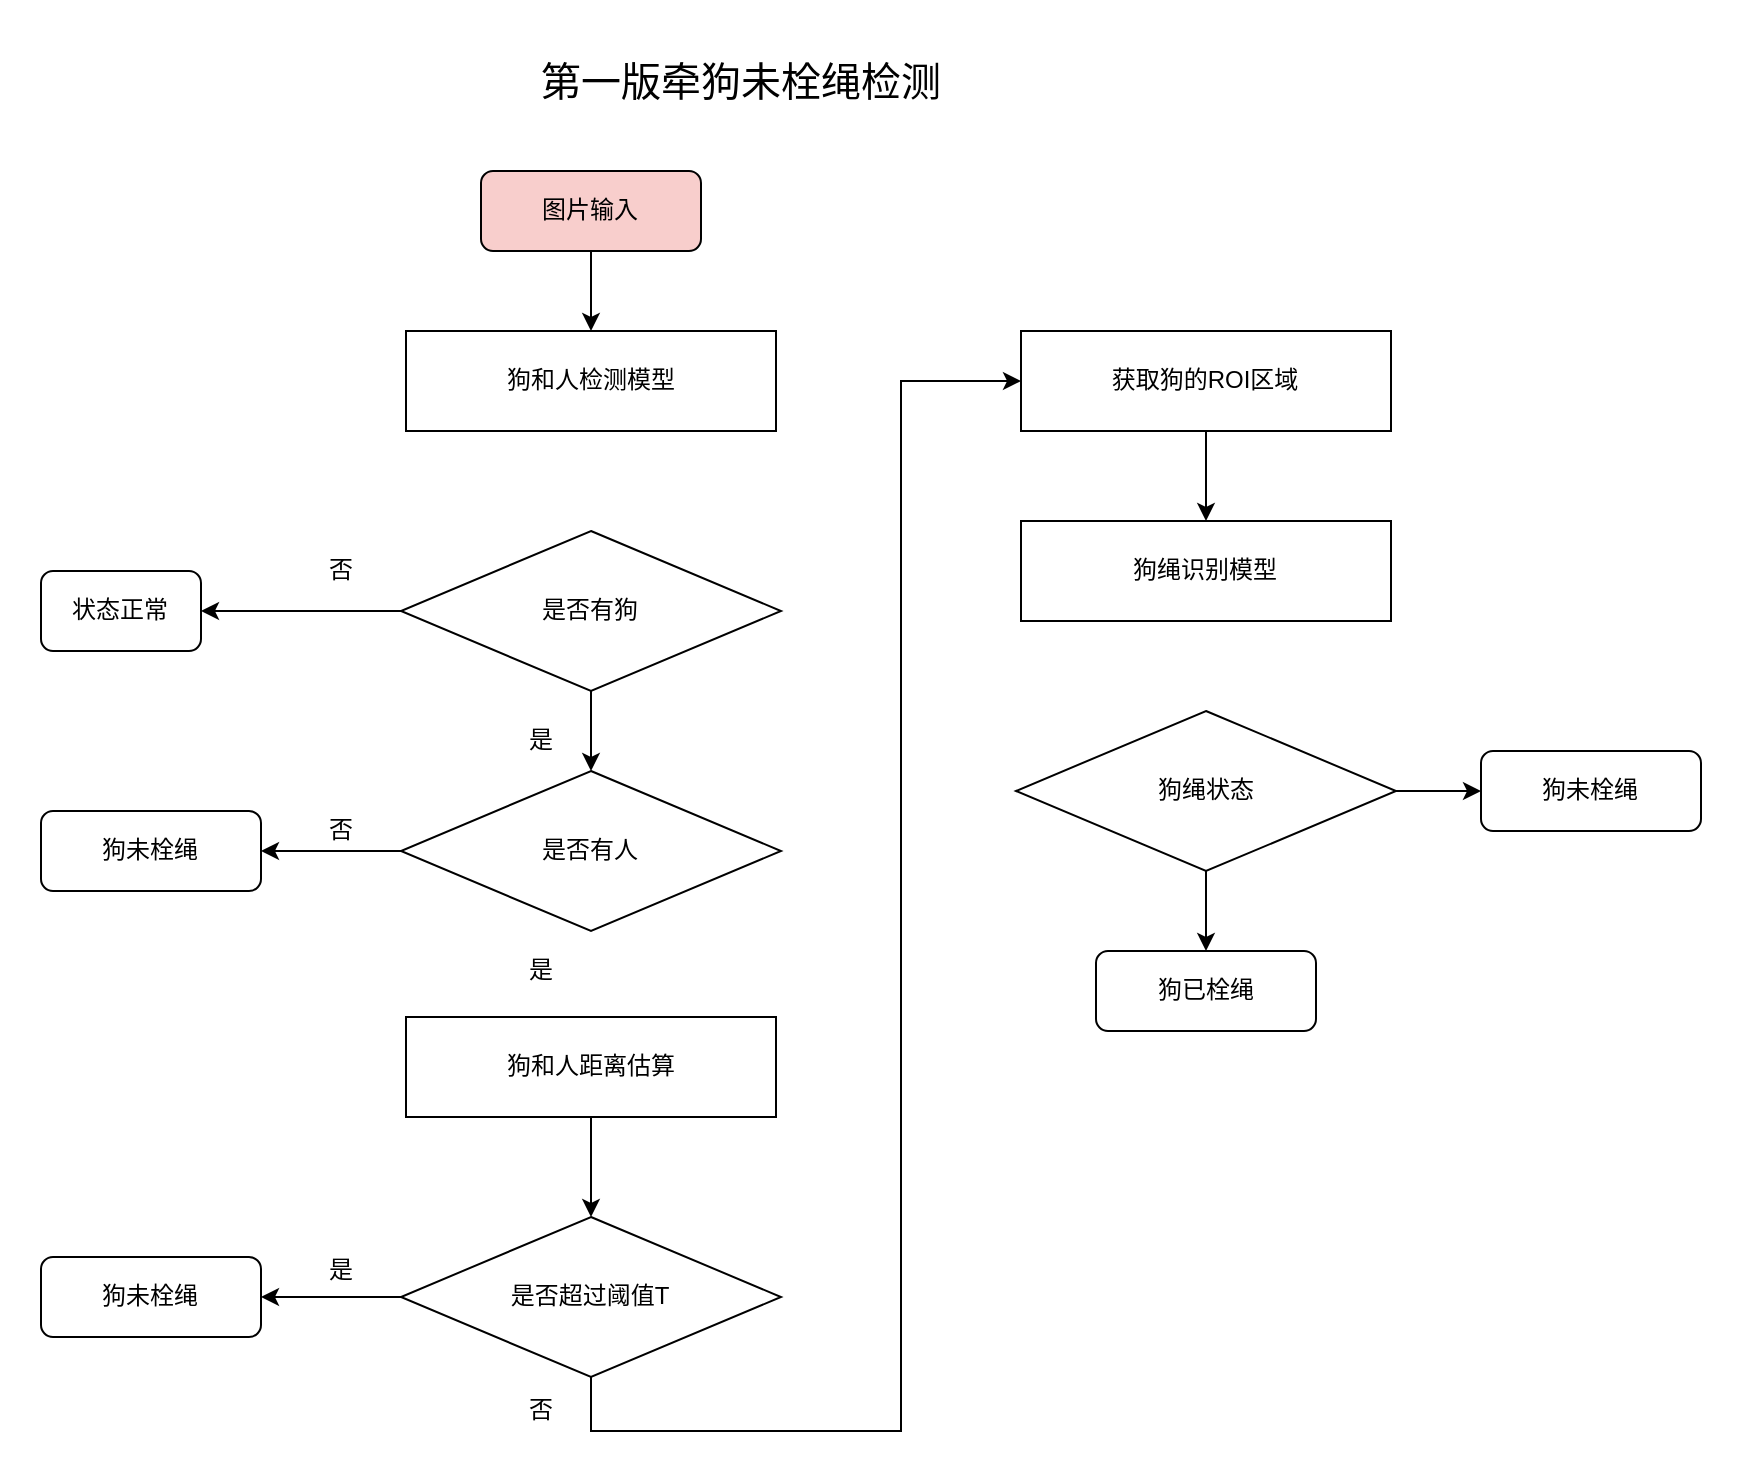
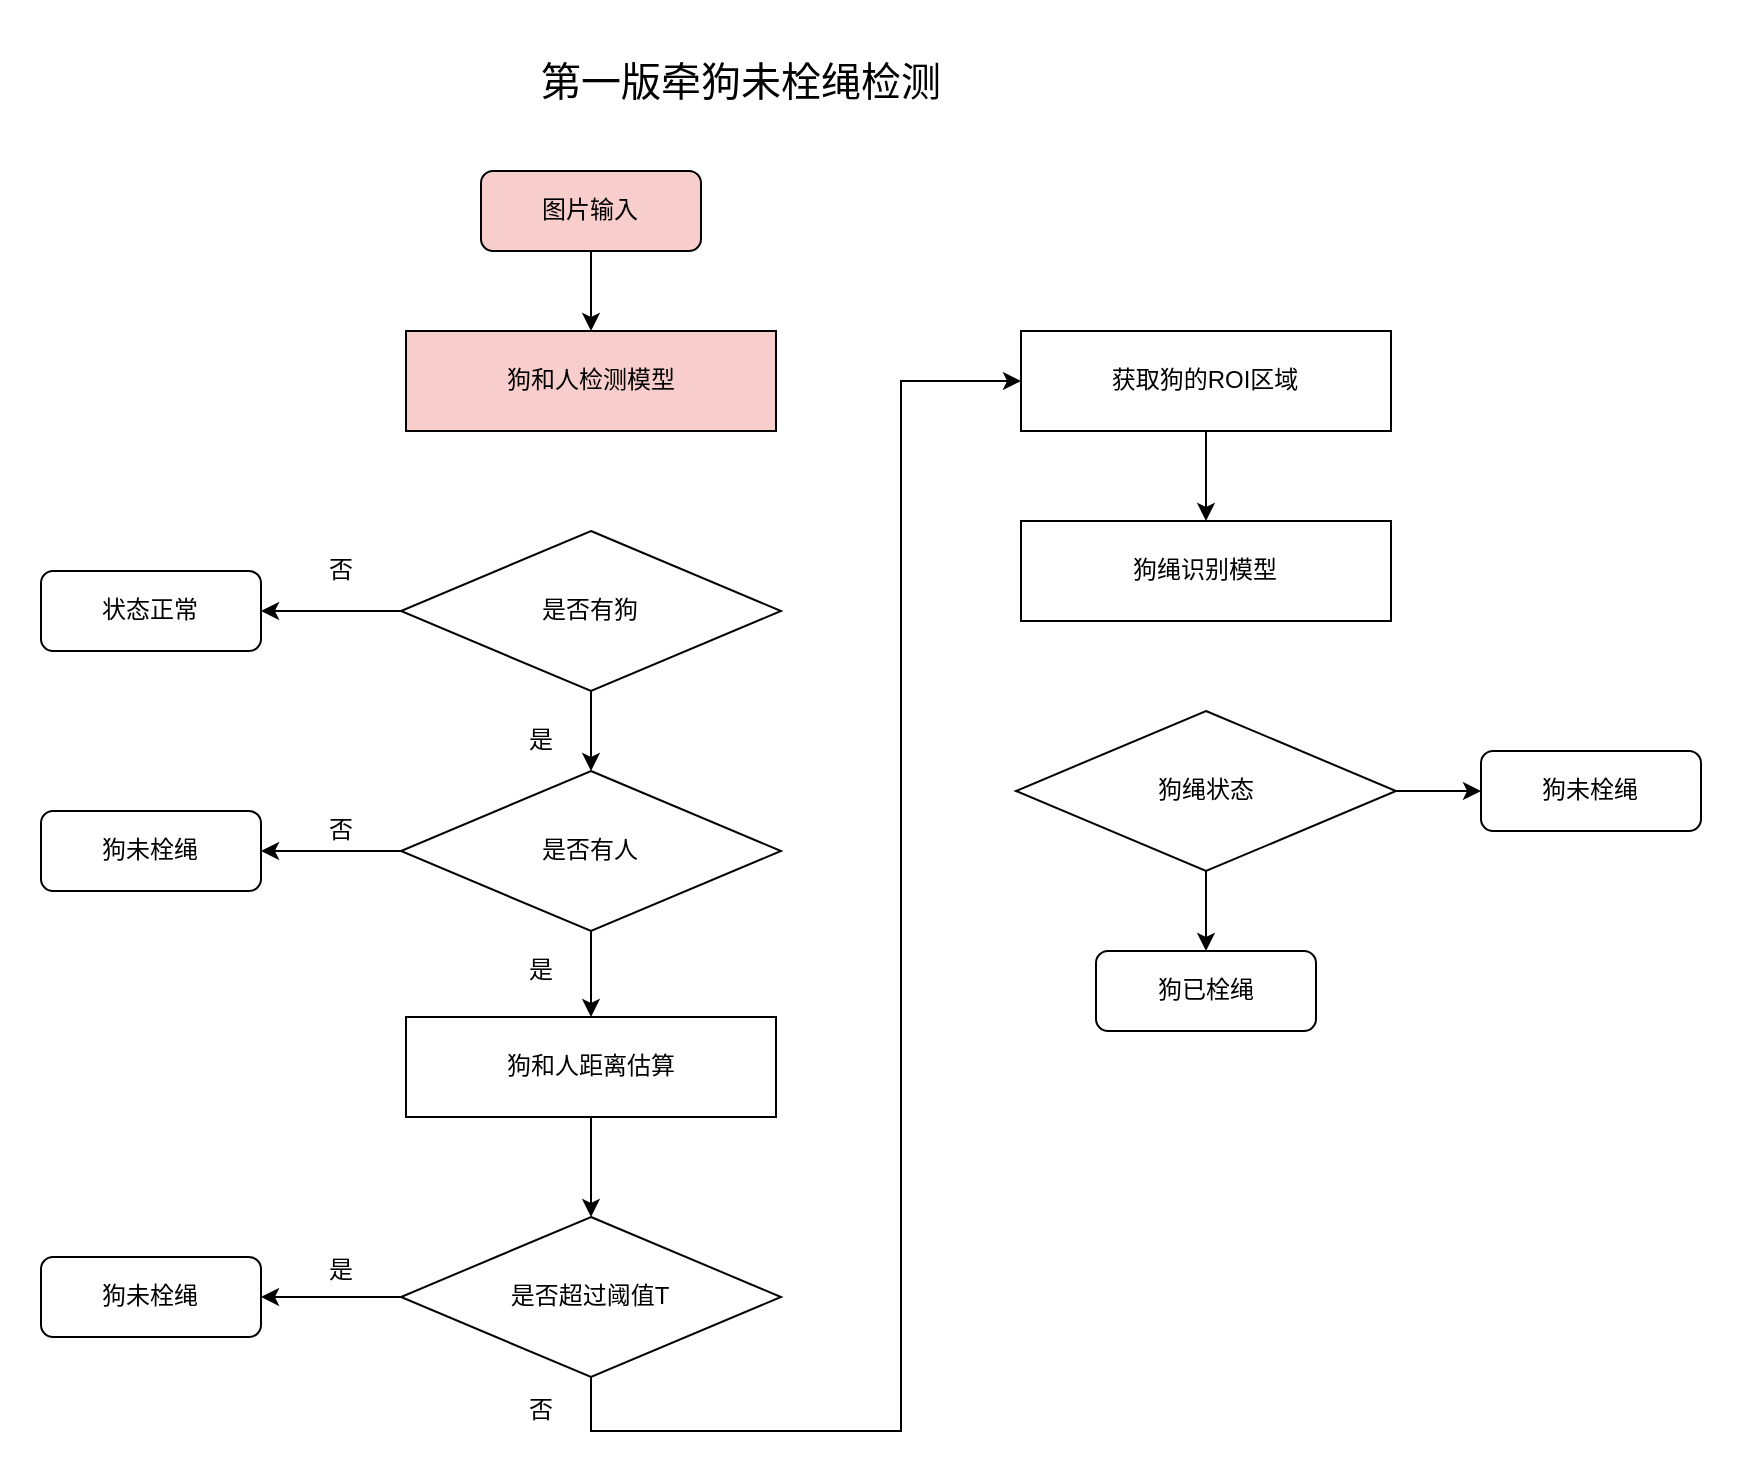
- <mxCell id="4" value="狗和人检测模型" style="rounded=0;whiteSpace=wrap;html=1;" vertex="1" parent="1"><mxGeometry x="202.5" y="165" width="185" height="50" as="geometry" /></mxCell>
+ <mxCell id="4" value="狗和人检测模型" style="rounded=0;whiteSpace=wrap;html=1;fillColor=#f8cecc;" vertex="1" parent="1"><mxGeometry x="202.5" y="165" width="185" height="50" as="geometry" /></mxCell>
- <mxCell id="8" value="状态正常" style="rounded=1;whiteSpace=wrap;html=1;" vertex="1" parent="1"><mxGeometry x="20" y="285" width="80" height="40" as="geometry" /></mxCell>
+ <mxCell id="8" value="状态正常" style="rounded=1;whiteSpace=wrap;html=1;" vertex="1" parent="1"><mxGeometry x="20" y="285" width="110" height="40" as="geometry" /></mxCell>
+ <mxCell id="11" value="" style="edgeStyle=orthogonalEdgeStyle;rounded=0;orthogonalLoop=1;jettySize=auto;html=1;" edge="1" parent="1" source="12" target="17"><mxGeometry relative="1" as="geometry" /></mxCell>
